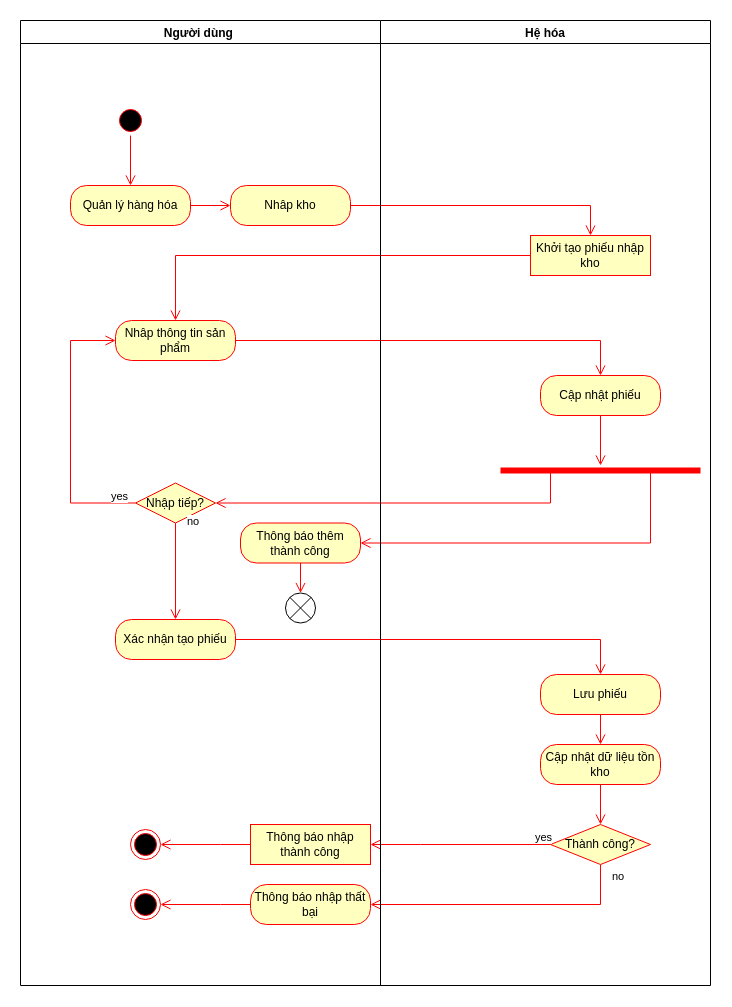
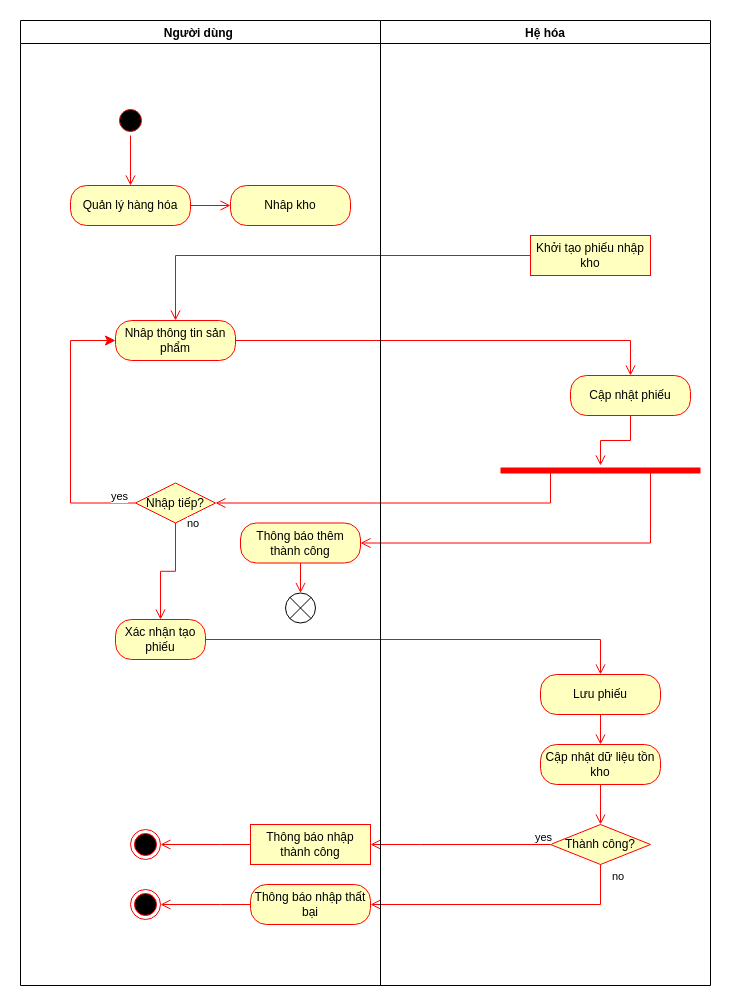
- <mxCell id="4" value="" style="edgeStyle=orthogonalEdgeStyle;html=1;verticalAlign=bottom;endArrow=open;endSize=8;strokeColor=#ff0000;rounded=0;entryX=0.5;entryY=0;entryDx=0;entryDy=0;exitX=1;exitY=0.5;exitDx=0;exitDy=0;" parent="1" source="14" target="2" edge="1"><mxGeometry relative="1" as="geometry"><mxPoint x="185" y="125" as="targetPoint" /><mxPoint x="185" y="85" as="sourcePoint" /></mxGeometry></mxCell>
- <mxCell id="8" value="yes" style="edgeStyle=orthogonalEdgeStyle;html=1;align=left;verticalAlign=top;endArrow=open;endSize=8;strokeColor=#ff0000;rounded=0;entryX=0;entryY=0.5;entryDx=0;entryDy=0;" parent="1" source="19" target="3" edge="1"><mxGeometry x="-0.806" y="-20" relative="1" as="geometry"><mxPoint x="140" y="385" as="targetPoint" /><Array as="points"><mxPoint x="70" y="503" /><mxPoint x="70" y="340" /></Array><mxPoint as="offset" /></mxGeometry></mxCell>
+ <mxCell id="8" value="yes" style="edgeStyle=orthogonalEdgeStyle;html=1;align=left;verticalAlign=top;endArrow=classic;endSize=8;strokeColor=#ff0000;rounded=0;entryX=0;entryY=0.5;entryDx=0;entryDy=0;" parent="1" source="19" target="3" edge="1"><mxGeometry x="-0.806" y="-20" relative="1" as="geometry"><mxPoint x="140" y="385" as="targetPoint" /><Array as="points"><mxPoint x="70" y="503" /><mxPoint x="70" y="340" /></Array><mxPoint as="offset" /></mxGeometry></mxCell>
- <mxCell id="7" value="Cập nhật phiếu" style="rounded=1;whiteSpace=wrap;html=1;arcSize=40;fontColor=#000000;fillColor=#ffffc0;strokeColor=#ff0000;" parent="1" vertex="1"><mxGeometry x="540" y="375" width="120" height="40" as="geometry" /></mxCell>
+ <mxCell id="7" value="Cập nhật phiếu" style="rounded=1;whiteSpace=wrap;html=1;arcSize=40;fontColor=#000000;fillColor=#ffffc0;strokeColor=#ff0000;" parent="1" vertex="1"><mxGeometry x="570" y="375" width="120" height="40" as="geometry" /></mxCell>
- <mxCell id="23" value="Xác nhận tạo phiếu" style="rounded=1;whiteSpace=wrap;html=1;arcSize=40;fontColor=#000000;fillColor=#ffffc0;strokeColor=#ff0000;" parent="13" vertex="1"><mxGeometry x="95" y="599" width="120" height="40" as="geometry" /></mxCell>
+ <mxCell id="23" value="Xác nhận tạo phiếu" style="rounded=1;whiteSpace=wrap;html=1;arcSize=40;fontColor=#000000;fillColor=#ffffc0;strokeColor=#ff0000;" parent="13" vertex="1"><mxGeometry x="95" y="599" width="90" height="40" as="geometry" /></mxCell>
